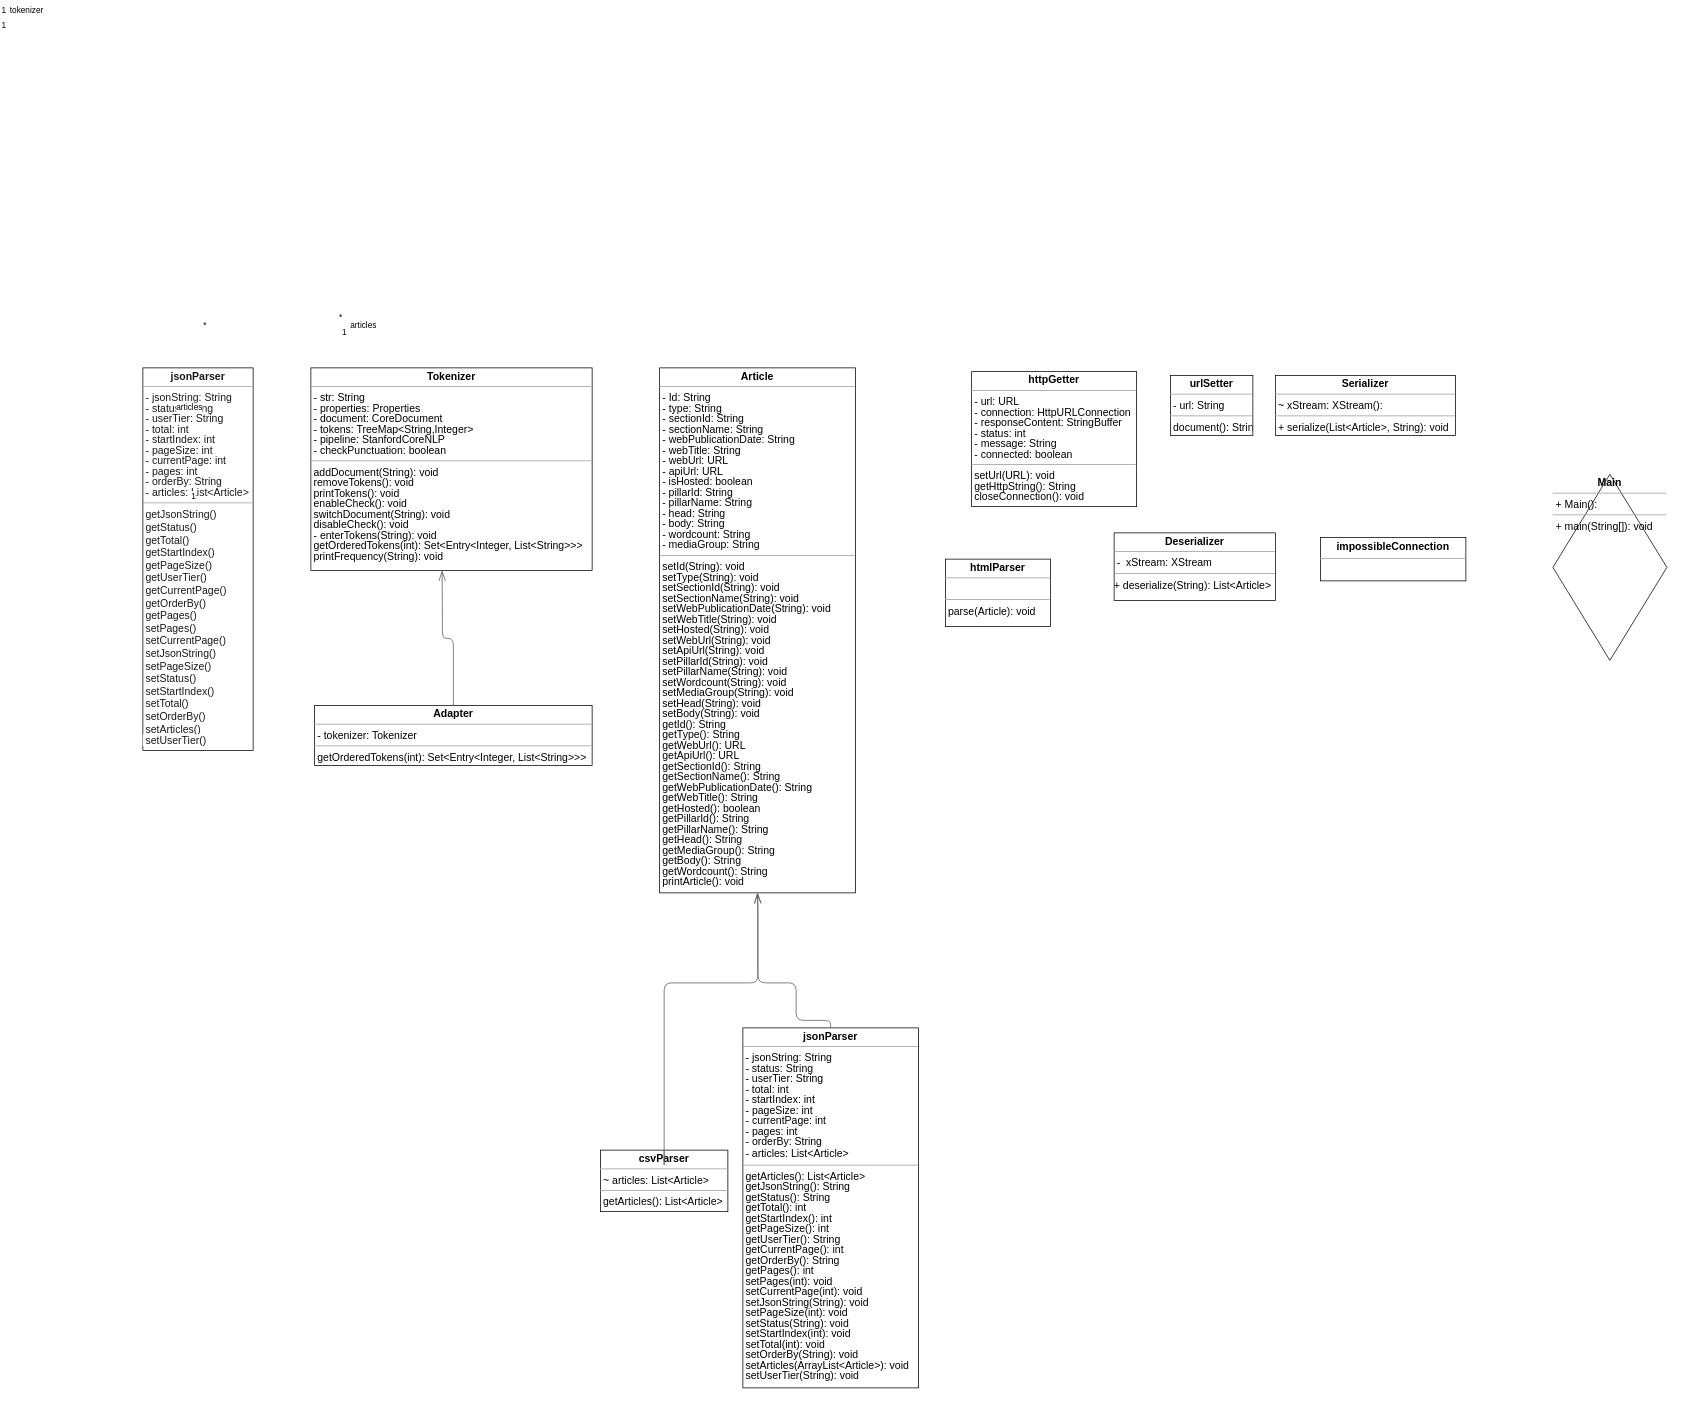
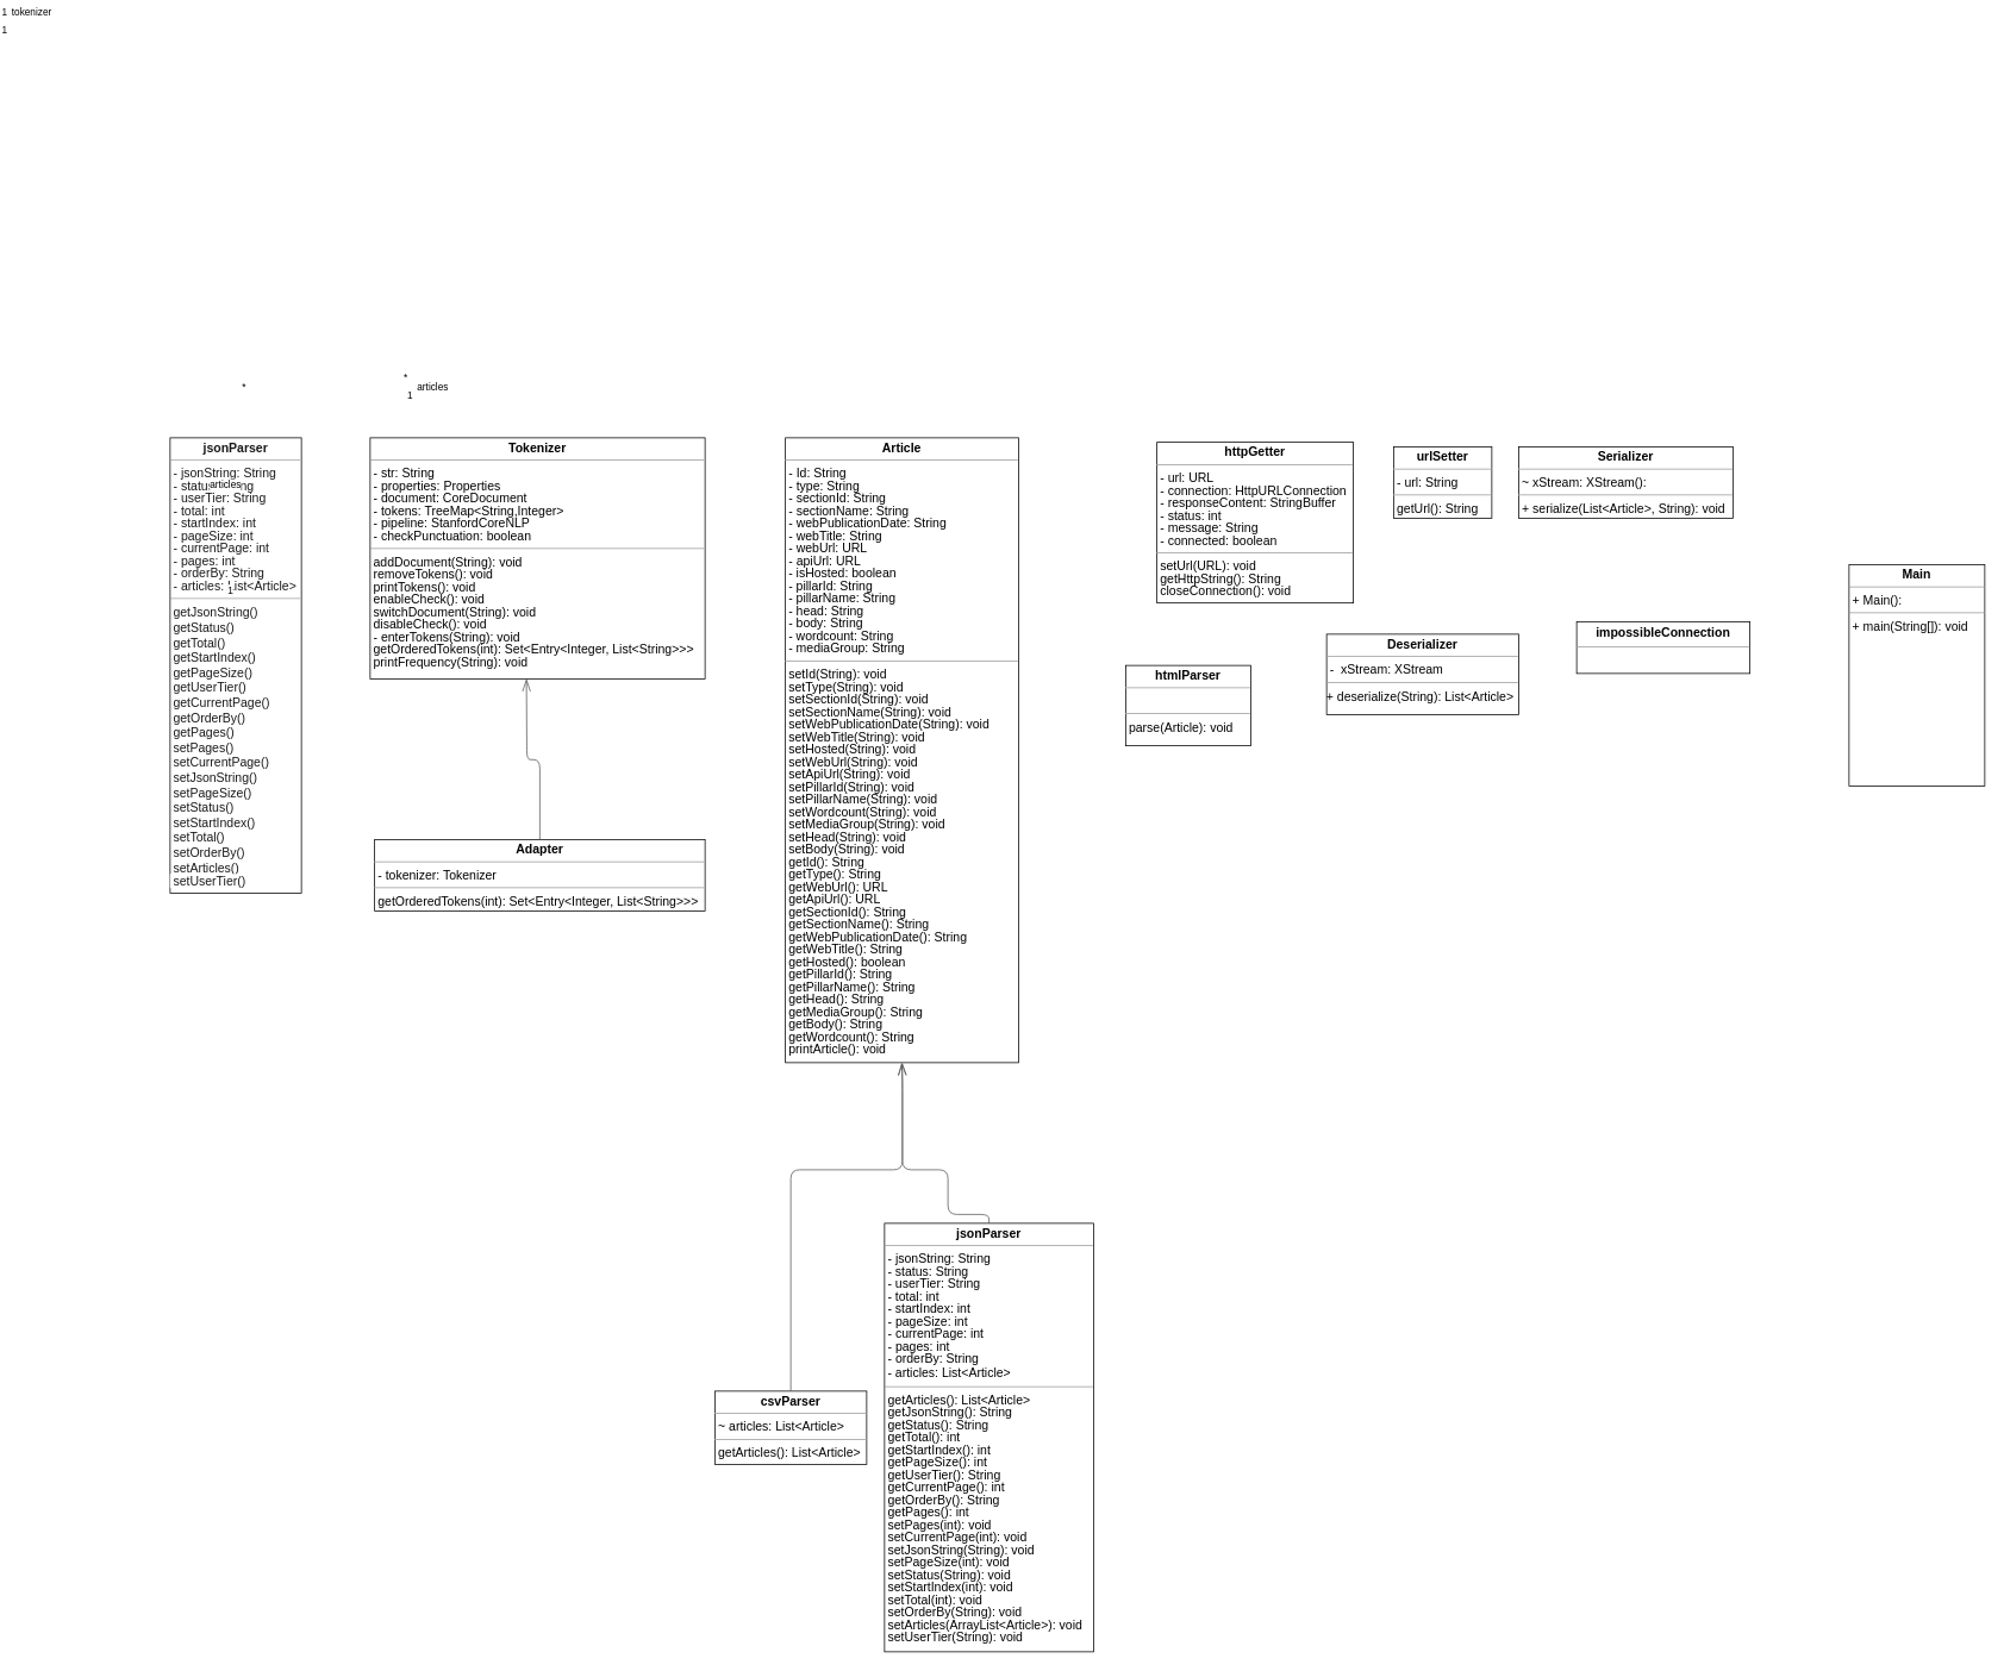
- <mxCell id="11" value="&lt;p style=&quot;margin: 4px 0px 0px; text-align: center; line-height: 100%;&quot;&gt;&lt;b&gt;urlSetter&lt;/b&gt;&lt;/p&gt;&lt;hr style=&quot;line-height: 100%;&quot; size=&quot;1&quot;&gt;&lt;p style=&quot;margin: 0px 0px 0px 4px; line-height: 100%;&quot;&gt;&lt;/p&gt;&lt;p style=&quot;margin: 0px 0px 0px 4px; line-height: 100%;&quot;&gt;- url: String&lt;/p&gt;&lt;hr style=&quot;line-height: 100%;&quot; size=&quot;1&quot;&gt;&lt;p style=&quot;margin: 0px 0px 0px 4px; line-height: 100%;&quot;&gt;document(): String&lt;br&gt;&lt;/p&gt;&lt;p style=&quot;margin: 0px 0px 0px 4px; line-height: 100%;&quot;&gt;&lt;br&gt;&lt;/p&gt;" style="verticalAlign=top;align=left;overflow=fill;fontSize=14;fontFamily=Helvetica;html=1;rounded=0;shadow=0;comic=0;labelBackgroundColor=none;strokeWidth=1;" parent="1" vertex="1"><mxGeometry x="1390" y="30" width="110" height="80" as="geometry" /></mxCell>
+ <mxCell id="11" value="&lt;p style=&quot;margin: 4px 0px 0px; text-align: center; line-height: 100%;&quot;&gt;&lt;b&gt;urlSetter&lt;/b&gt;&lt;/p&gt;&lt;hr style=&quot;line-height: 100%;&quot; size=&quot;1&quot;&gt;&lt;p style=&quot;margin: 0px 0px 0px 4px; line-height: 100%;&quot;&gt;&lt;/p&gt;&lt;p style=&quot;margin: 0px 0px 0px 4px; line-height: 100%;&quot;&gt;- url: String&lt;/p&gt;&lt;hr style=&quot;line-height: 100%;&quot; size=&quot;1&quot;&gt;&lt;p style=&quot;margin: 0px 0px 0px 4px; line-height: 100%;&quot;&gt;getUrl(): String&lt;br&gt;&lt;/p&gt;&lt;p style=&quot;margin: 0px 0px 0px 4px; line-height: 100%;&quot;&gt;&lt;br&gt;&lt;/p&gt;" style="verticalAlign=top;align=left;overflow=fill;fontSize=14;fontFamily=Helvetica;html=1;rounded=0;shadow=0;comic=0;labelBackgroundColor=none;strokeWidth=1;" parent="1" vertex="1"><mxGeometry x="1390" y="30" width="110" height="80" as="geometry" /></mxCell>
- <mxCell id="9" value="&lt;p style=&quot;margin:0px;margin-top:4px;text-align:center;&quot;&gt;&lt;b&gt;impossibleConnection&lt;/b&gt;&lt;/p&gt;&lt;hr size=&quot;1&quot;&gt;&lt;p style=&quot;margin:0 0 0 4px;line-height:1.6;&quot;&gt;&lt;br&gt;&lt;/p&gt;" style="verticalAlign=top;align=left;overflow=fill;fontSize=14;fontFamily=Helvetica;html=1;rounded=0;shadow=0;comic=0;labelBackgroundColor=none;strokeWidth=1;" parent="1" vertex="1"><mxGeometry x="1590" y="246" width="194" height="58" as="geometry" /></mxCell>
+ <mxCell id="9" value="&lt;p style=&quot;margin:0px;margin-top:4px;text-align:center;&quot;&gt;&lt;b&gt;impossibleConnection&lt;/b&gt;&lt;/p&gt;&lt;hr size=&quot;1&quot;&gt;&lt;p style=&quot;margin:0 0 0 4px;line-height:1.6;&quot;&gt;&lt;br&gt;&lt;/p&gt;" style="verticalAlign=top;align=left;overflow=fill;fontSize=14;fontFamily=Helvetica;html=1;rounded=0;shadow=0;comic=0;labelBackgroundColor=none;strokeWidth=1;" parent="1" vertex="1"><mxGeometry x="1595" y="226" width="194" height="58" as="geometry" /></mxCell>
- <mxCell id="4" value="&lt;p style=&quot;margin: 4px 0px 0px; text-align: center; line-height: 100%;&quot;&gt;&lt;b&gt;Main&lt;/b&gt;&lt;/p&gt;&lt;hr style=&quot;line-height: 100%;&quot; size=&quot;1&quot;&gt;&lt;p style=&quot;margin: 0px 0px 0px 4px; line-height: 100%;&quot;&gt;+ Main(): &lt;/p&gt;&lt;hr style=&quot;line-height: 100%;&quot; size=&quot;1&quot;&gt;&lt;p style=&quot;margin: 0px 0px 0px 4px; line-height: 100%;&quot;&gt;+ main(String[]): void&lt;/p&gt;" style="rhombus;verticalAlign=top;align=left;overflow=fill;fontSize=14;fontFamily=Helvetica;html=1;shadow=0;comic=0;labelBackgroundColor=none;strokeWidth=1;" parent="1" vertex="1"><mxGeometry x="1900" y="162" width="152" height="248" as="geometry" /></mxCell>
+ <mxCell id="4" value="&lt;p style=&quot;margin: 4px 0px 0px; text-align: center; line-height: 100%;&quot;&gt;&lt;b&gt;Main&lt;/b&gt;&lt;/p&gt;&lt;hr style=&quot;line-height: 100%;&quot; size=&quot;1&quot;&gt;&lt;p style=&quot;margin: 0px 0px 0px 4px; line-height: 100%;&quot;&gt;+ Main(): &lt;/p&gt;&lt;hr style=&quot;line-height: 100%;&quot; size=&quot;1&quot;&gt;&lt;p style=&quot;margin: 0px 0px 0px 4px; line-height: 100%;&quot;&gt;+ main(String[]): void&lt;/p&gt;" style="verticalAlign=top;align=left;overflow=fill;fontSize=14;fontFamily=Helvetica;html=1;rounded=0;shadow=0;comic=0;labelBackgroundColor=none;strokeWidth=1;" parent="1" vertex="1"><mxGeometry x="1900" y="162" width="152" height="248" as="geometry" /></mxCell>
- <mxCell id="17" value="&lt;p style=&quot;margin: 4px 0px 0px; text-align: center; line-height: 100%;&quot;&gt;&lt;b&gt;csvParser&lt;/b&gt;&lt;/p&gt;&lt;hr style=&quot;line-height: 100%;&quot; size=&quot;1&quot;&gt;&lt;p style=&quot;margin: 0px 0px 0px 4px; line-height: 100%;&quot;&gt;&lt;/p&gt;&lt;p style=&quot;margin: 0px 0px 0px 4px; line-height: 100%;&quot;&gt;~ articles: List&amp;lt;Article&amp;gt;&lt;/p&gt;&lt;hr style=&quot;line-height: 100%;&quot; size=&quot;1&quot;&gt;&lt;p style=&quot;margin: 0px 0px 0px 4px; line-height: 100%;&quot;&gt;getArticles(): List&amp;lt;Article&amp;gt;&lt;br&gt;&lt;/p&gt;" style="verticalAlign=top;align=left;overflow=fill;fontSize=14;fontFamily=Helvetica;html=1;rounded=0;shadow=0;comic=0;labelBackgroundColor=none;strokeWidth=1;movable=1;resizable=1;rotatable=1;deletable=1;editable=1;locked=0;connectable=1;" vertex="1" parent="1"><mxGeometry x="630" y="1063" width="170" height="82" as="geometry" /></mxCell>
+ <mxCell id="17" value="&lt;p style=&quot;margin: 4px 0px 0px; text-align: center; line-height: 100%;&quot;&gt;&lt;b&gt;csvParser&lt;/b&gt;&lt;/p&gt;&lt;hr style=&quot;line-height: 100%;&quot; size=&quot;1&quot;&gt;&lt;p style=&quot;margin: 0px 0px 0px 4px; line-height: 100%;&quot;&gt;&lt;/p&gt;&lt;p style=&quot;margin: 0px 0px 0px 4px; line-height: 100%;&quot;&gt;~ articles: List&amp;lt;Article&amp;gt;&lt;/p&gt;&lt;hr style=&quot;line-height: 100%;&quot; size=&quot;1&quot;&gt;&lt;p style=&quot;margin: 0px 0px 0px 4px; line-height: 100%;&quot;&gt;getArticles(): List&amp;lt;Article&amp;gt;&lt;br&gt;&lt;/p&gt;" style="verticalAlign=top;align=left;overflow=fill;fontSize=14;fontFamily=Helvetica;html=1;rounded=0;shadow=0;comic=0;labelBackgroundColor=none;strokeWidth=1;movable=1;resizable=1;rotatable=1;deletable=1;editable=1;locked=0;connectable=1;" vertex="1" parent="1"><mxGeometry x="630" y="1088" width="170" height="82" as="geometry" /></mxCell>
